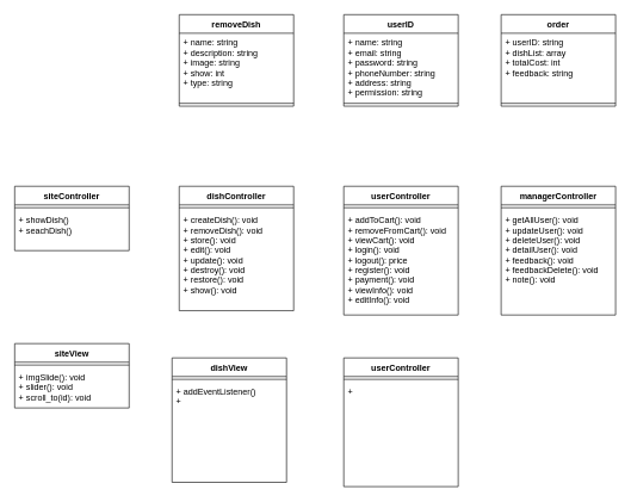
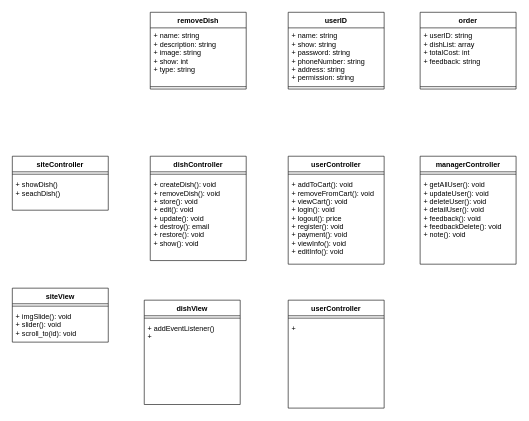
- <mxCell id="6" value="+ name: string&#10;+ email: string&#10;+ password: string&#10;+ phoneNumber: string&#10;+ address: string&#10;+ permission: string" style="text;strokeColor=none;fillColor=none;align=left;verticalAlign=top;spacingLeft=4;spacingRight=4;overflow=hidden;rotatable=0;points=[[0,0.5],[1,0.5]];portConstraint=eastwest;" vertex="1" parent="5"><mxGeometry y="26" width="160" height="94" as="geometry" /></mxCell>
+ <mxCell id="6" value="+ name: string&#10;+ show: string&#10;+ password: string&#10;+ phoneNumber: string&#10;+ address: string&#10;+ permission: string" style="text;strokeColor=none;fillColor=none;align=left;verticalAlign=top;spacingLeft=4;spacingRight=4;overflow=hidden;rotatable=0;points=[[0,0.5],[1,0.5]];portConstraint=eastwest;" vertex="1" parent="5"><mxGeometry y="26" width="160" height="94" as="geometry" /></mxCell>
- <mxCell id="13" value="+ createDish(): void&#10;+ removeDish(): void&#10;+ store(): void&#10;+ edit(): void&#10;+ update(): void&#10;+ destroy(): void&#10;+ restore(): void&#10;+ show(): void" style="text;strokeColor=none;fillColor=none;align=left;verticalAlign=top;spacingLeft=4;spacingRight=4;overflow=hidden;rotatable=0;points=[[0,0.5],[1,0.5]];portConstraint=eastwest;" vertex="1" parent="11"><mxGeometry y="34" width="160" height="140" as="geometry" /></mxCell>
+ <mxCell id="13" value="+ createDish(): void&#10;+ removeDish(): void&#10;+ store(): void&#10;+ edit(): void&#10;+ update(): void&#10;+ destroy(): email&#10;+ restore(): void&#10;+ show(): void" style="text;strokeColor=none;fillColor=none;align=left;verticalAlign=top;spacingLeft=4;spacingRight=4;overflow=hidden;rotatable=0;points=[[0,0.5],[1,0.5]];portConstraint=eastwest;" vertex="1" parent="11"><mxGeometry y="34" width="160" height="140" as="geometry" /></mxCell>
